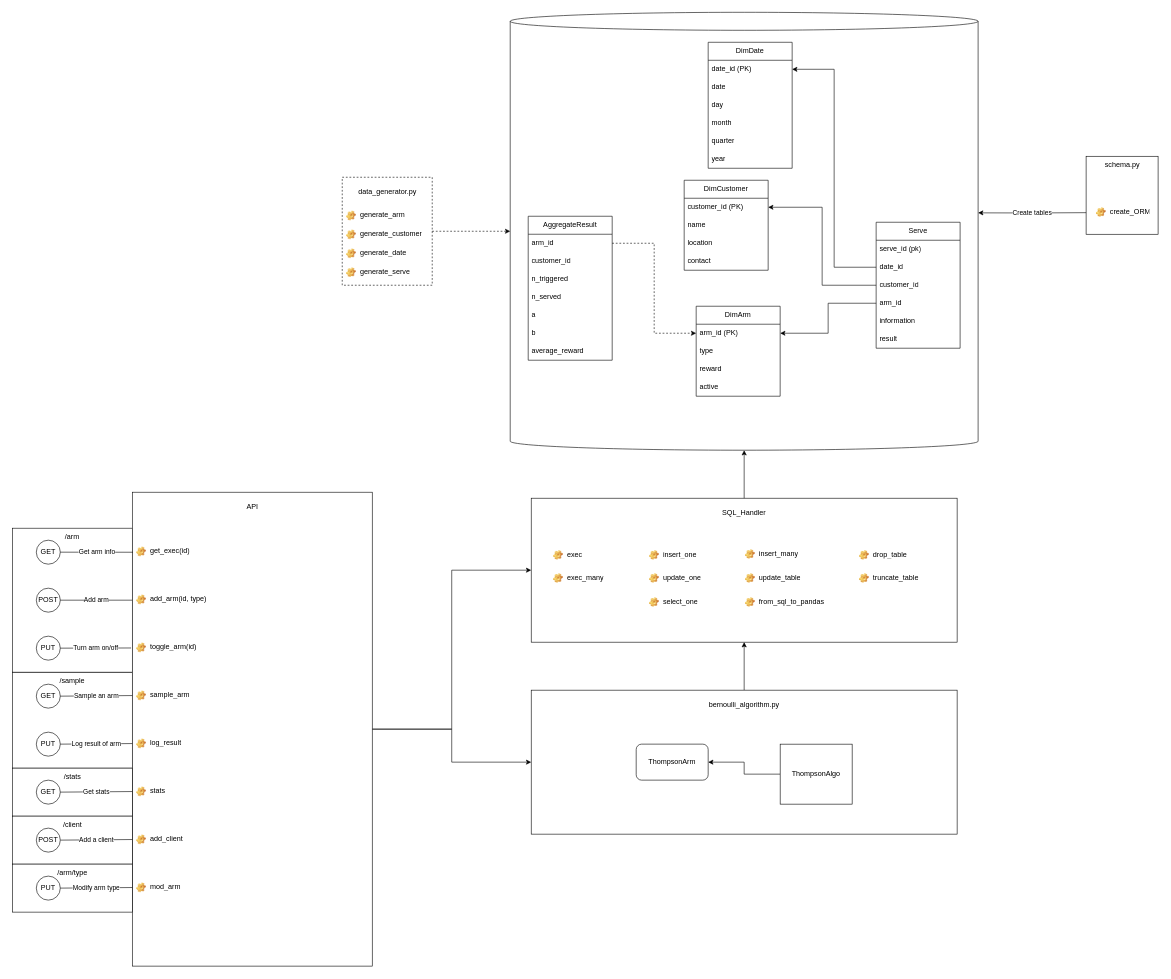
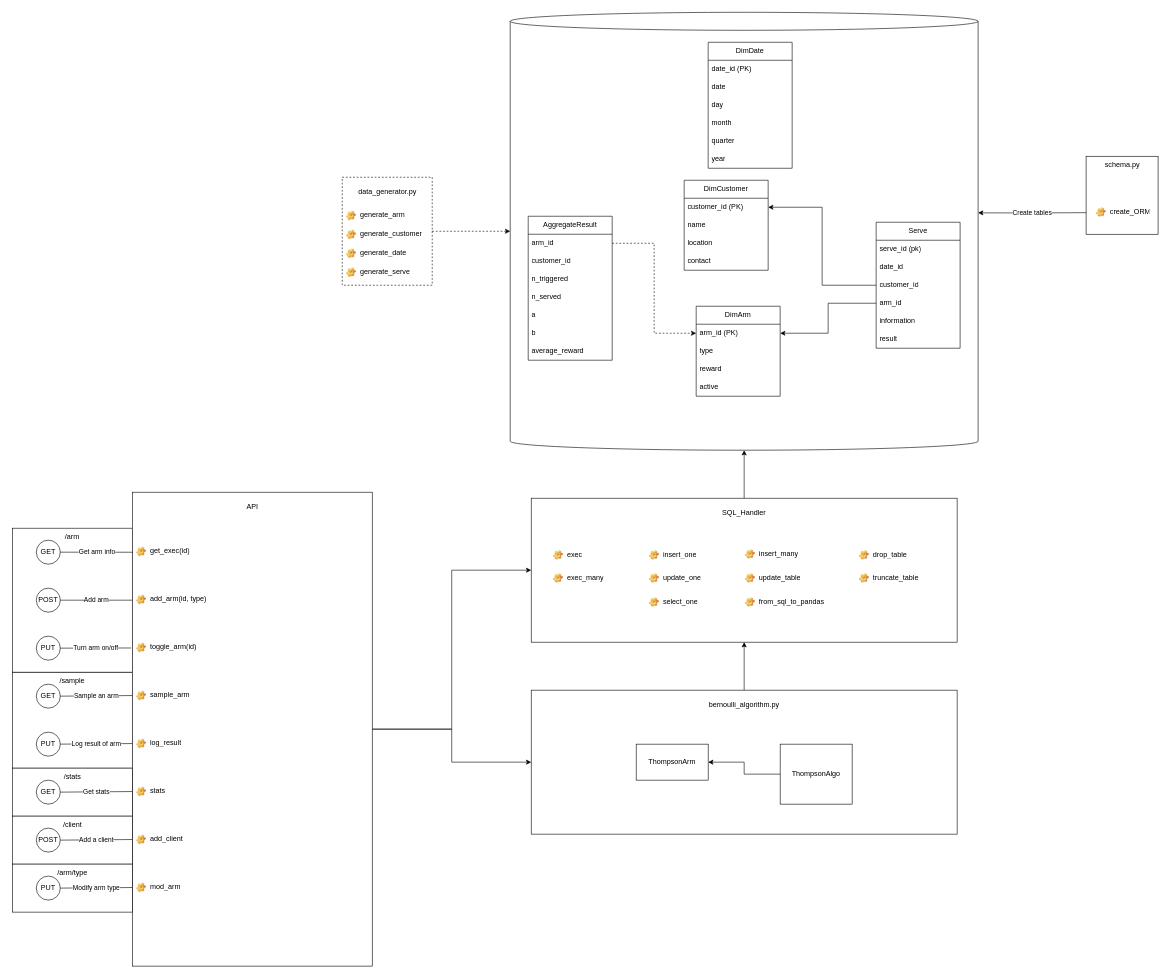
- <mxCell id="43" style="edgeStyle=orthogonalEdgeStyle;rounded=0;orthogonalLoop=1;jettySize=auto;html=1;entryX=1;entryY=0.5;entryDx=0;entryDy=0;" parent="1" source="37" target="24" edge="1"><mxGeometry relative="1" as="geometry" /></mxCell>
- <mxCell id="99" value="ThompsonArm" style="whiteSpace=wrap;html=1;rounded=1;" parent="1" vertex="1"><mxGeometry x="1060" y="1240" width="120" height="60" as="geometry" /></mxCell>
+ <mxCell id="99" value="ThompsonArm" style="rounded=0;whiteSpace=wrap;html=1;" parent="1" vertex="1"><mxGeometry x="1060" y="1240" width="120" height="60" as="geometry" /></mxCell>
